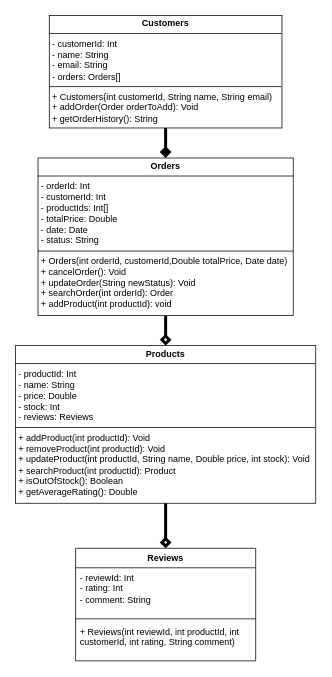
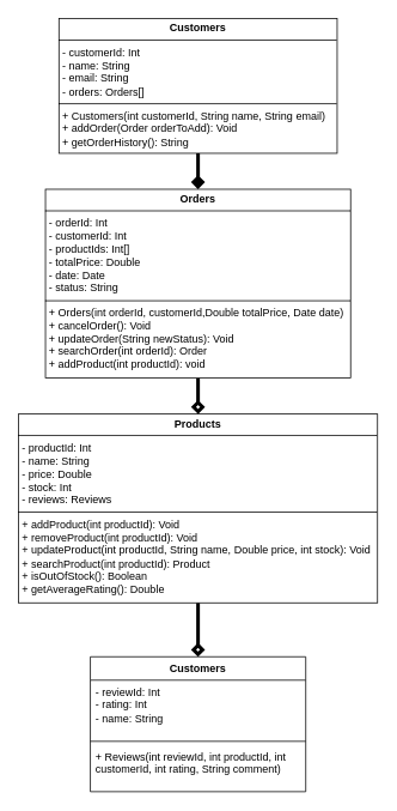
- <mxCell id="8" value="Reviews" style="swimlane;fontStyle=1;align=center;verticalAlign=top;childLayout=stackLayout;horizontal=1;startSize=26;horizontalStack=0;resizeParent=1;resizeParentMax=0;resizeLast=0;collapsible=1;marginBottom=0;whiteSpace=wrap;html=1;" vertex="1" parent="1"><mxGeometry x="100" y="730" width="240" height="150" as="geometry" /></mxCell>
+ <mxCell id="8" value="Customers" style="swimlane;fontStyle=1;align=center;verticalAlign=top;childLayout=stackLayout;horizontal=1;startSize=26;horizontalStack=0;resizeParent=1;resizeParentMax=0;resizeLast=0;collapsible=1;marginBottom=0;whiteSpace=wrap;html=1;" vertex="1" parent="1"><mxGeometry x="100" y="730" width="240" height="150" as="geometry" /></mxCell>
- <mxCell id="9" value="- reviewId: Int&lt;br&gt;- rating: Int&lt;div&gt;- comment: String&lt;/div&gt;" style="text;strokeColor=none;fillColor=none;align=left;verticalAlign=top;spacingLeft=4;spacingRight=4;overflow=hidden;rotatable=0;points=[[0,0.5],[1,0.5]];portConstraint=eastwest;whiteSpace=wrap;html=1;" vertex="1" parent="8"><mxGeometry y="26" width="240" height="64" as="geometry" /></mxCell>
+ <mxCell id="9" value="- reviewId: Int&lt;br&gt;- rating: Int&lt;div&gt;- name: String&lt;/div&gt;" style="text;strokeColor=none;fillColor=none;align=left;verticalAlign=top;spacingLeft=4;spacingRight=4;overflow=hidden;rotatable=0;points=[[0,0.5],[1,0.5]];portConstraint=eastwest;whiteSpace=wrap;html=1;" vertex="1" parent="8"><mxGeometry y="26" width="240" height="64" as="geometry" /></mxCell>
